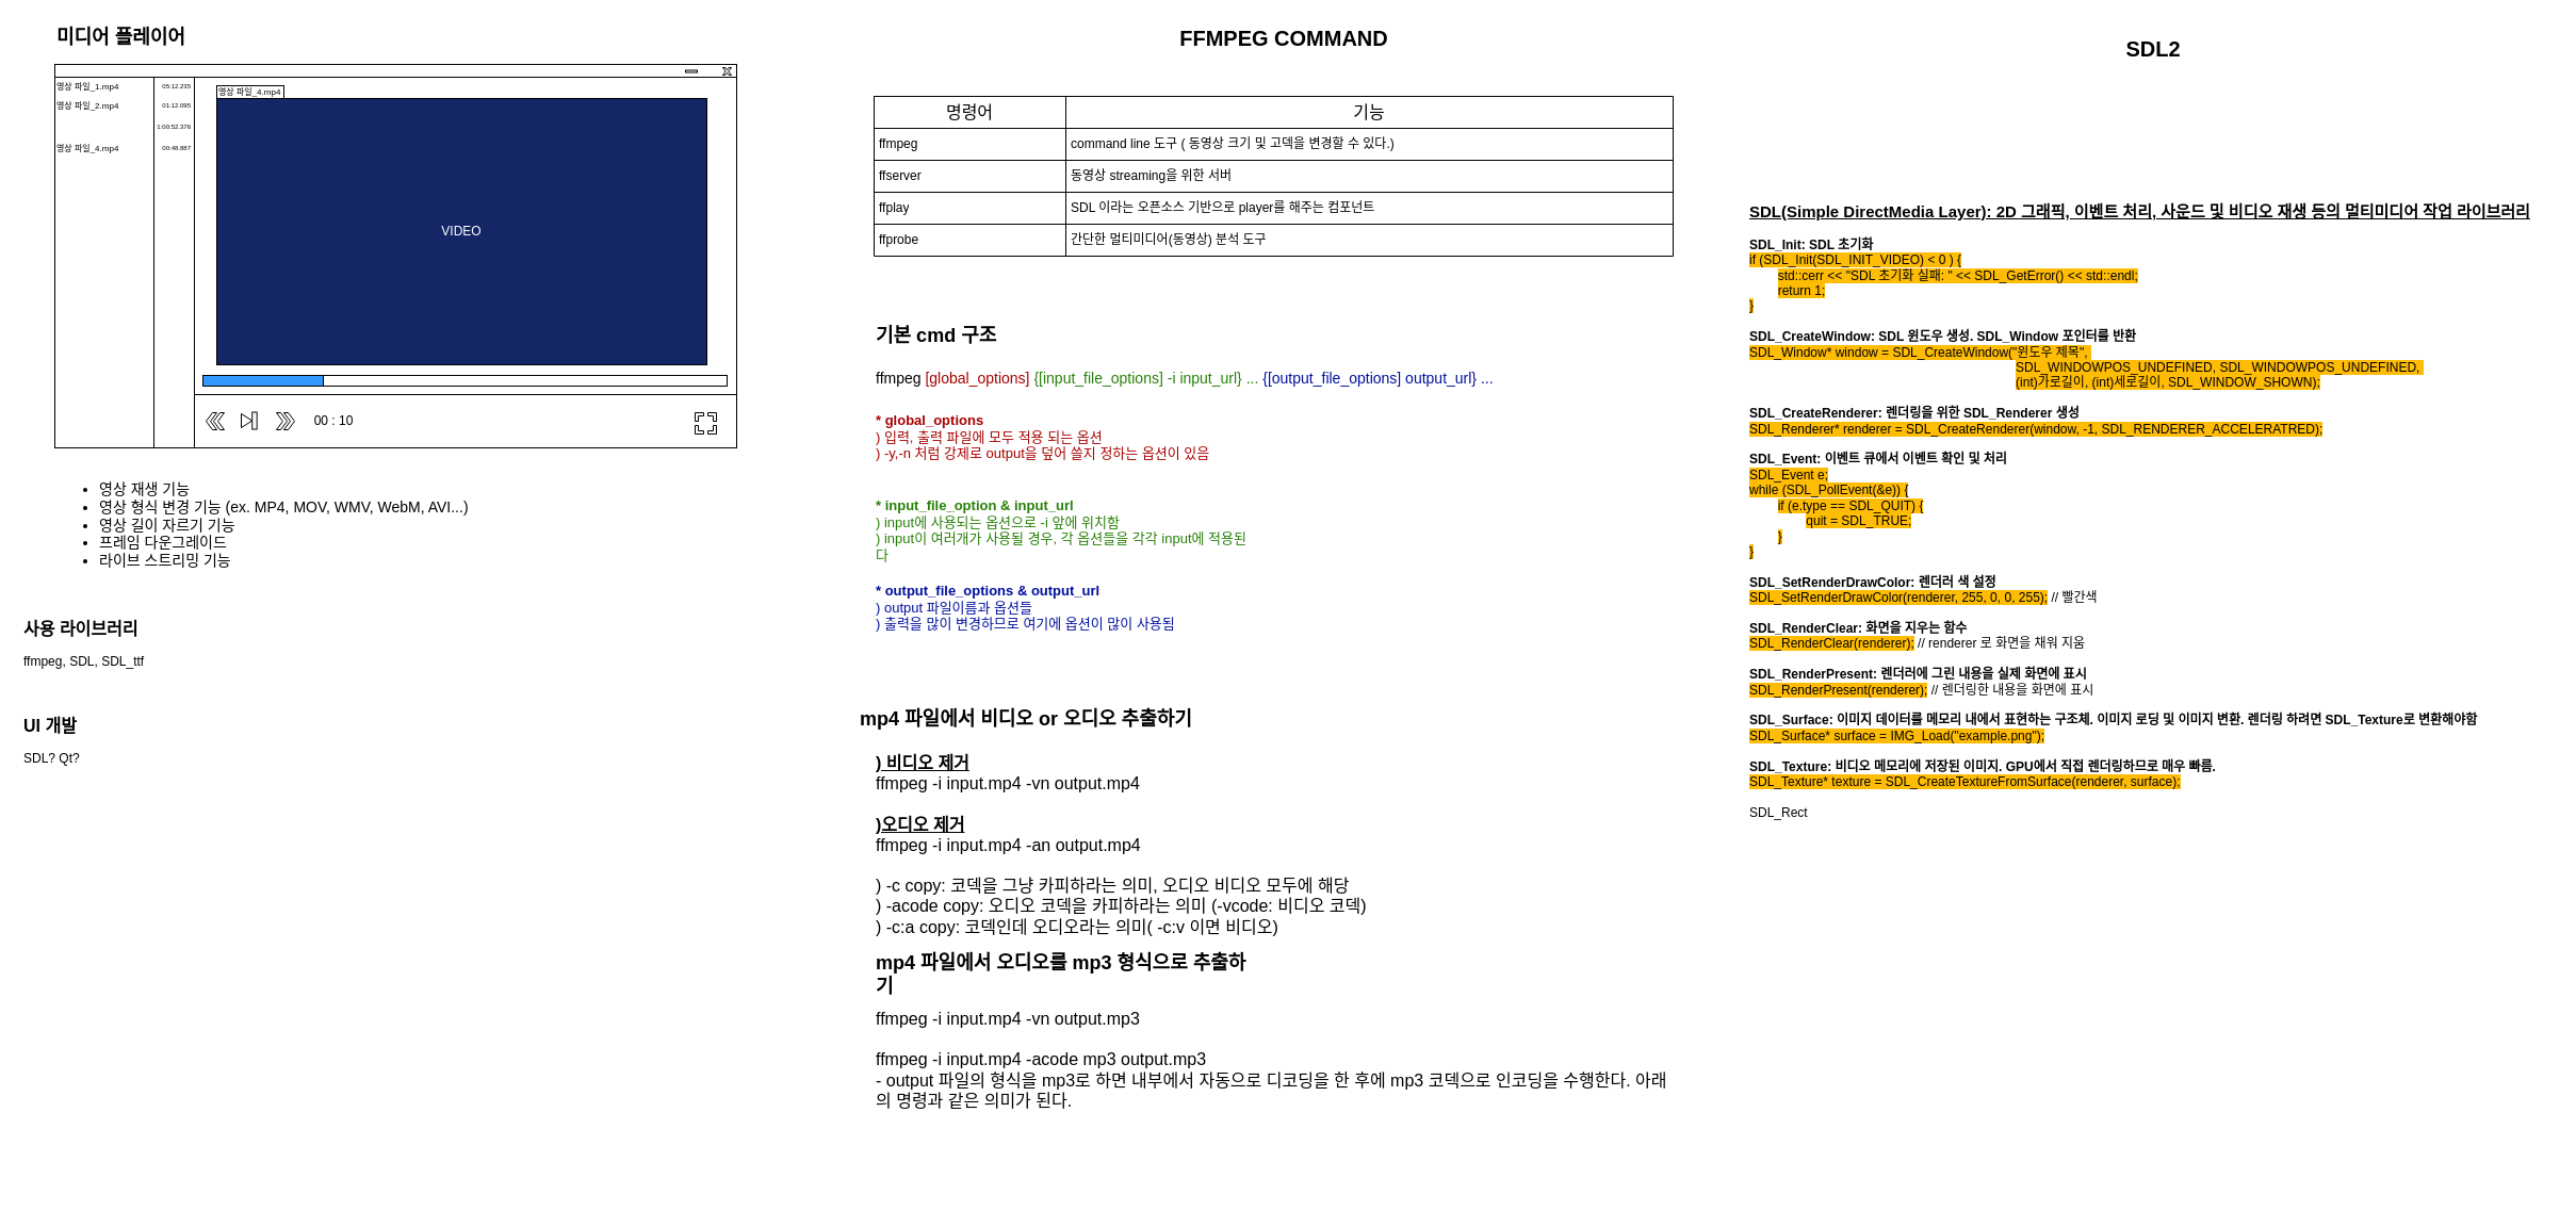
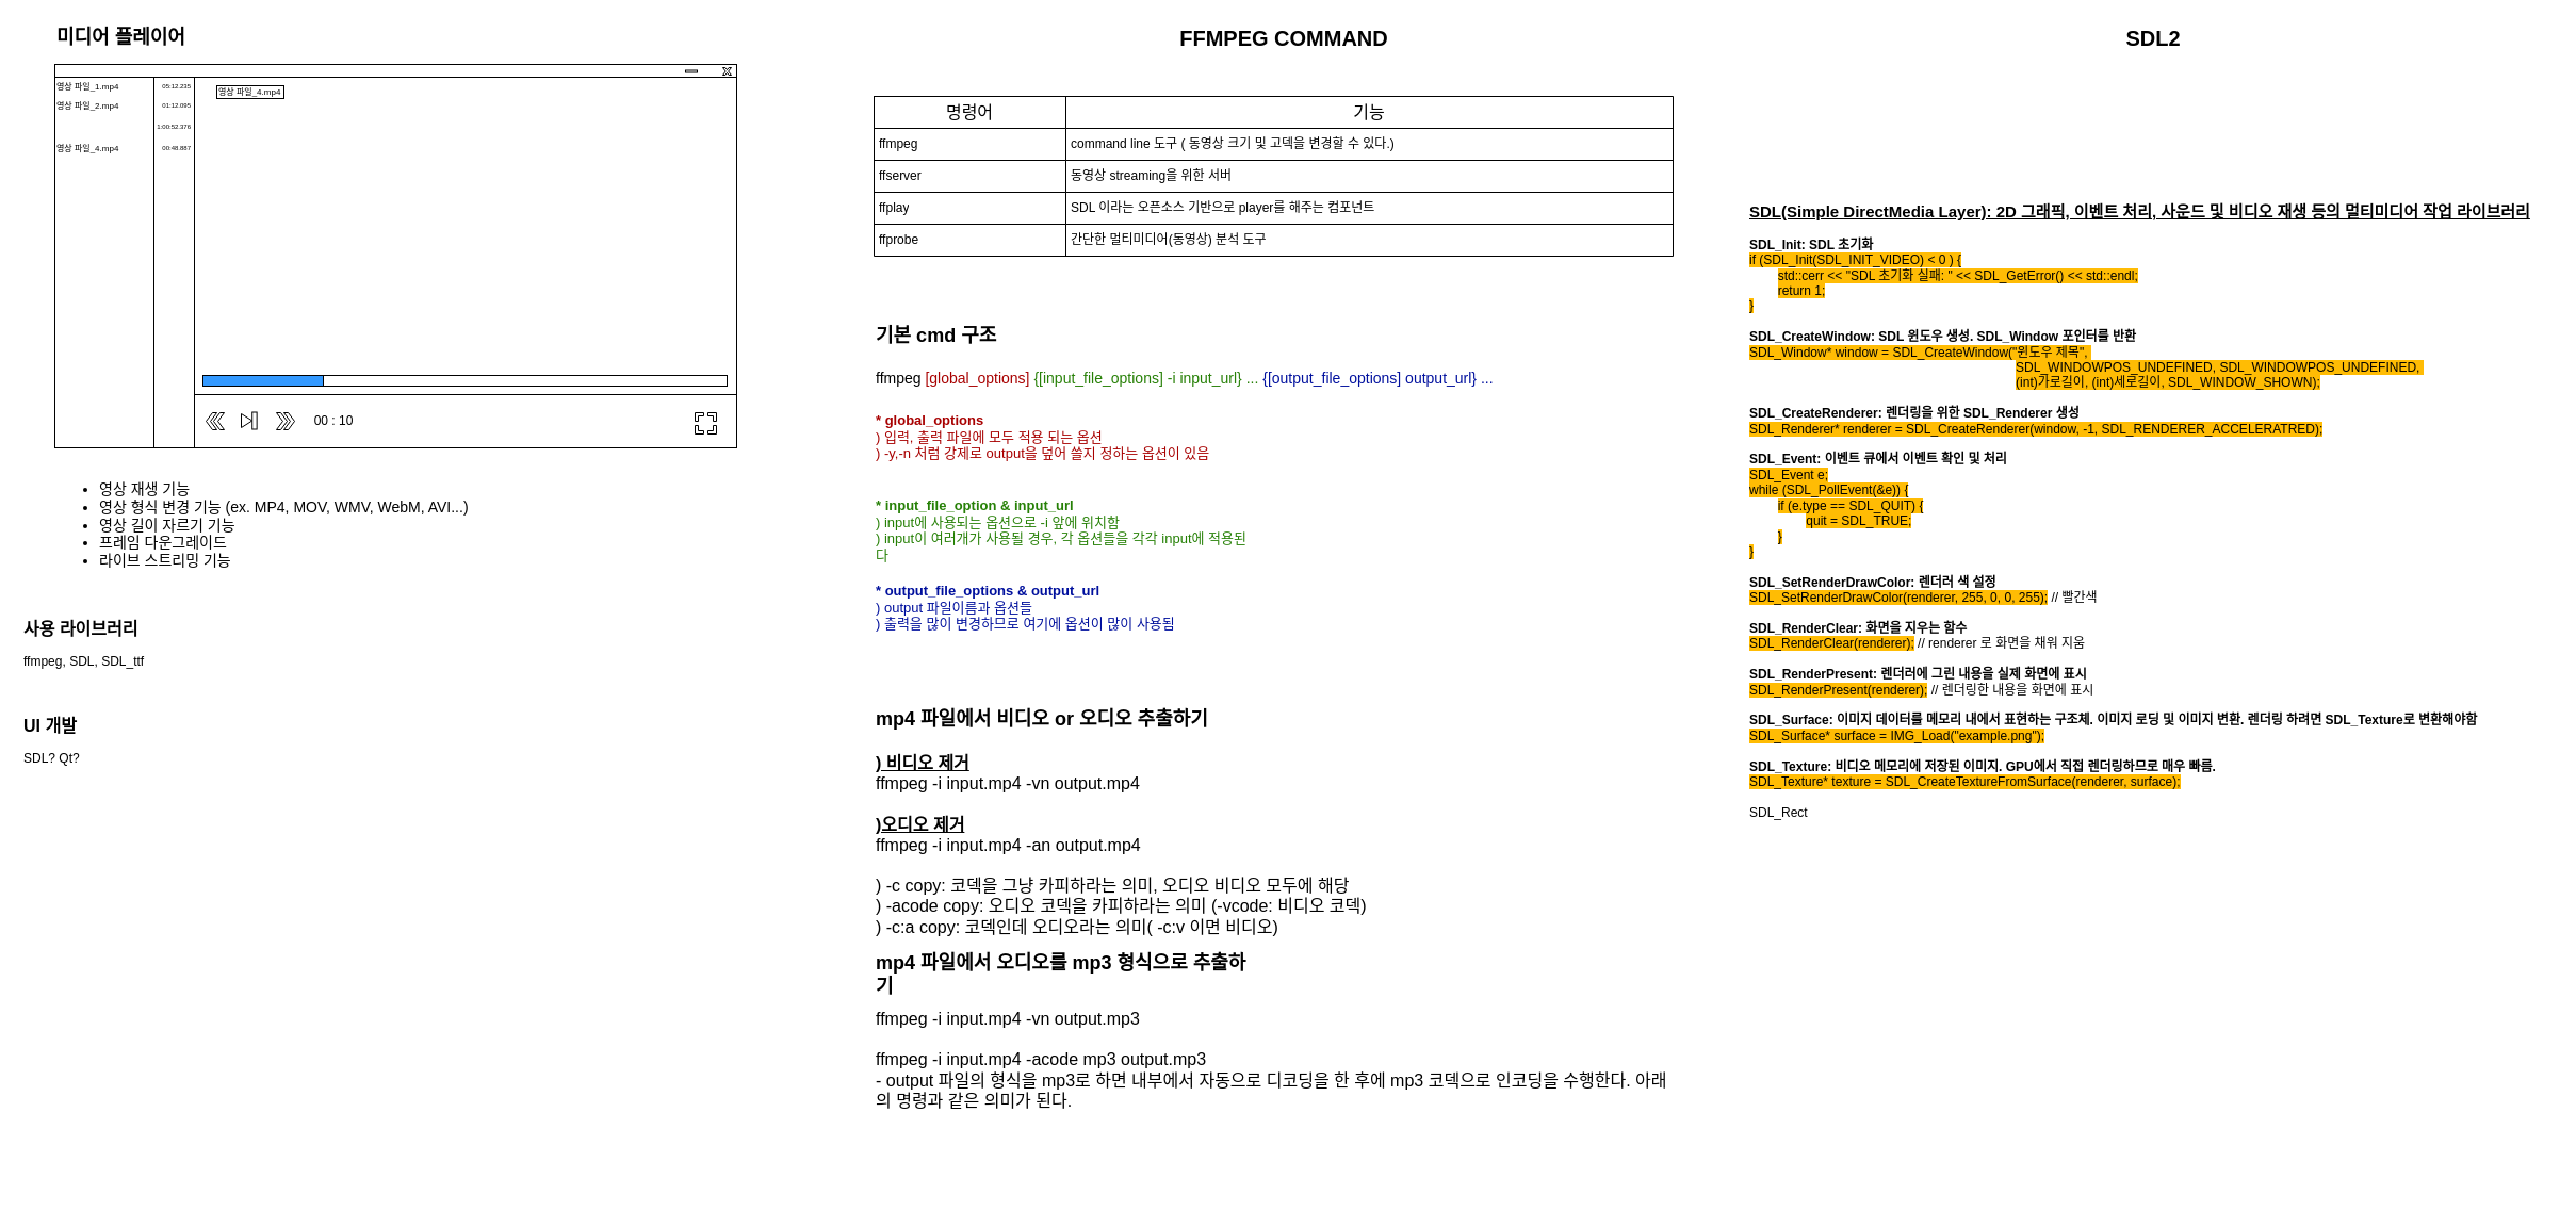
- <mxCell id="28" value="SDL2" style="text;html=1;align=center;verticalAlign=middle;whiteSpace=wrap;rounded=0;fontSize=20;fontStyle=1" vertex="1" parent="1"><mxGeometry x="1646" y="30" width="750" height="30" as="geometry" /></mxCell>
+ <mxCell id="28" value="SDL2" style="text;html=1;align=center;verticalAlign=middle;whiteSpace=wrap;rounded=0;fontSize=20;fontStyle=1" vertex="1" parent="1"><mxGeometry x="1646" y="20" width="750" height="30" as="geometry" /></mxCell>
- <mxCell id="31" value="&lt;font color=&quot;#ffffff&quot;&gt;VIDEO&lt;/font&gt;" style="rounded=0;whiteSpace=wrap;html=1;labelBackgroundColor=none;fillColor=#152666;" vertex="1" parent="1"><mxGeometry x="203" y="92" width="460" height="250" as="geometry" /></mxCell>
- <mxCell id="24" value="mp4 파일에서 비디오 or 오디오 추출하기" style="text;html=1;align=left;verticalAlign=middle;whiteSpace=wrap;rounded=0;fontSize=18;fontStyle=1" parent="1" vertex="1"><mxGeometry x="805" y="660" width="320" height="30" as="geometry" /></mxCell>
+ <mxCell id="24" value="mp4 파일에서 비디오 or 오디오 추출하기" style="text;html=1;align=left;verticalAlign=middle;whiteSpace=wrap;rounded=0;fontSize=18;fontStyle=1" parent="1" vertex="1"><mxGeometry x="820" y="660" width="320" height="30" as="geometry" /></mxCell>
